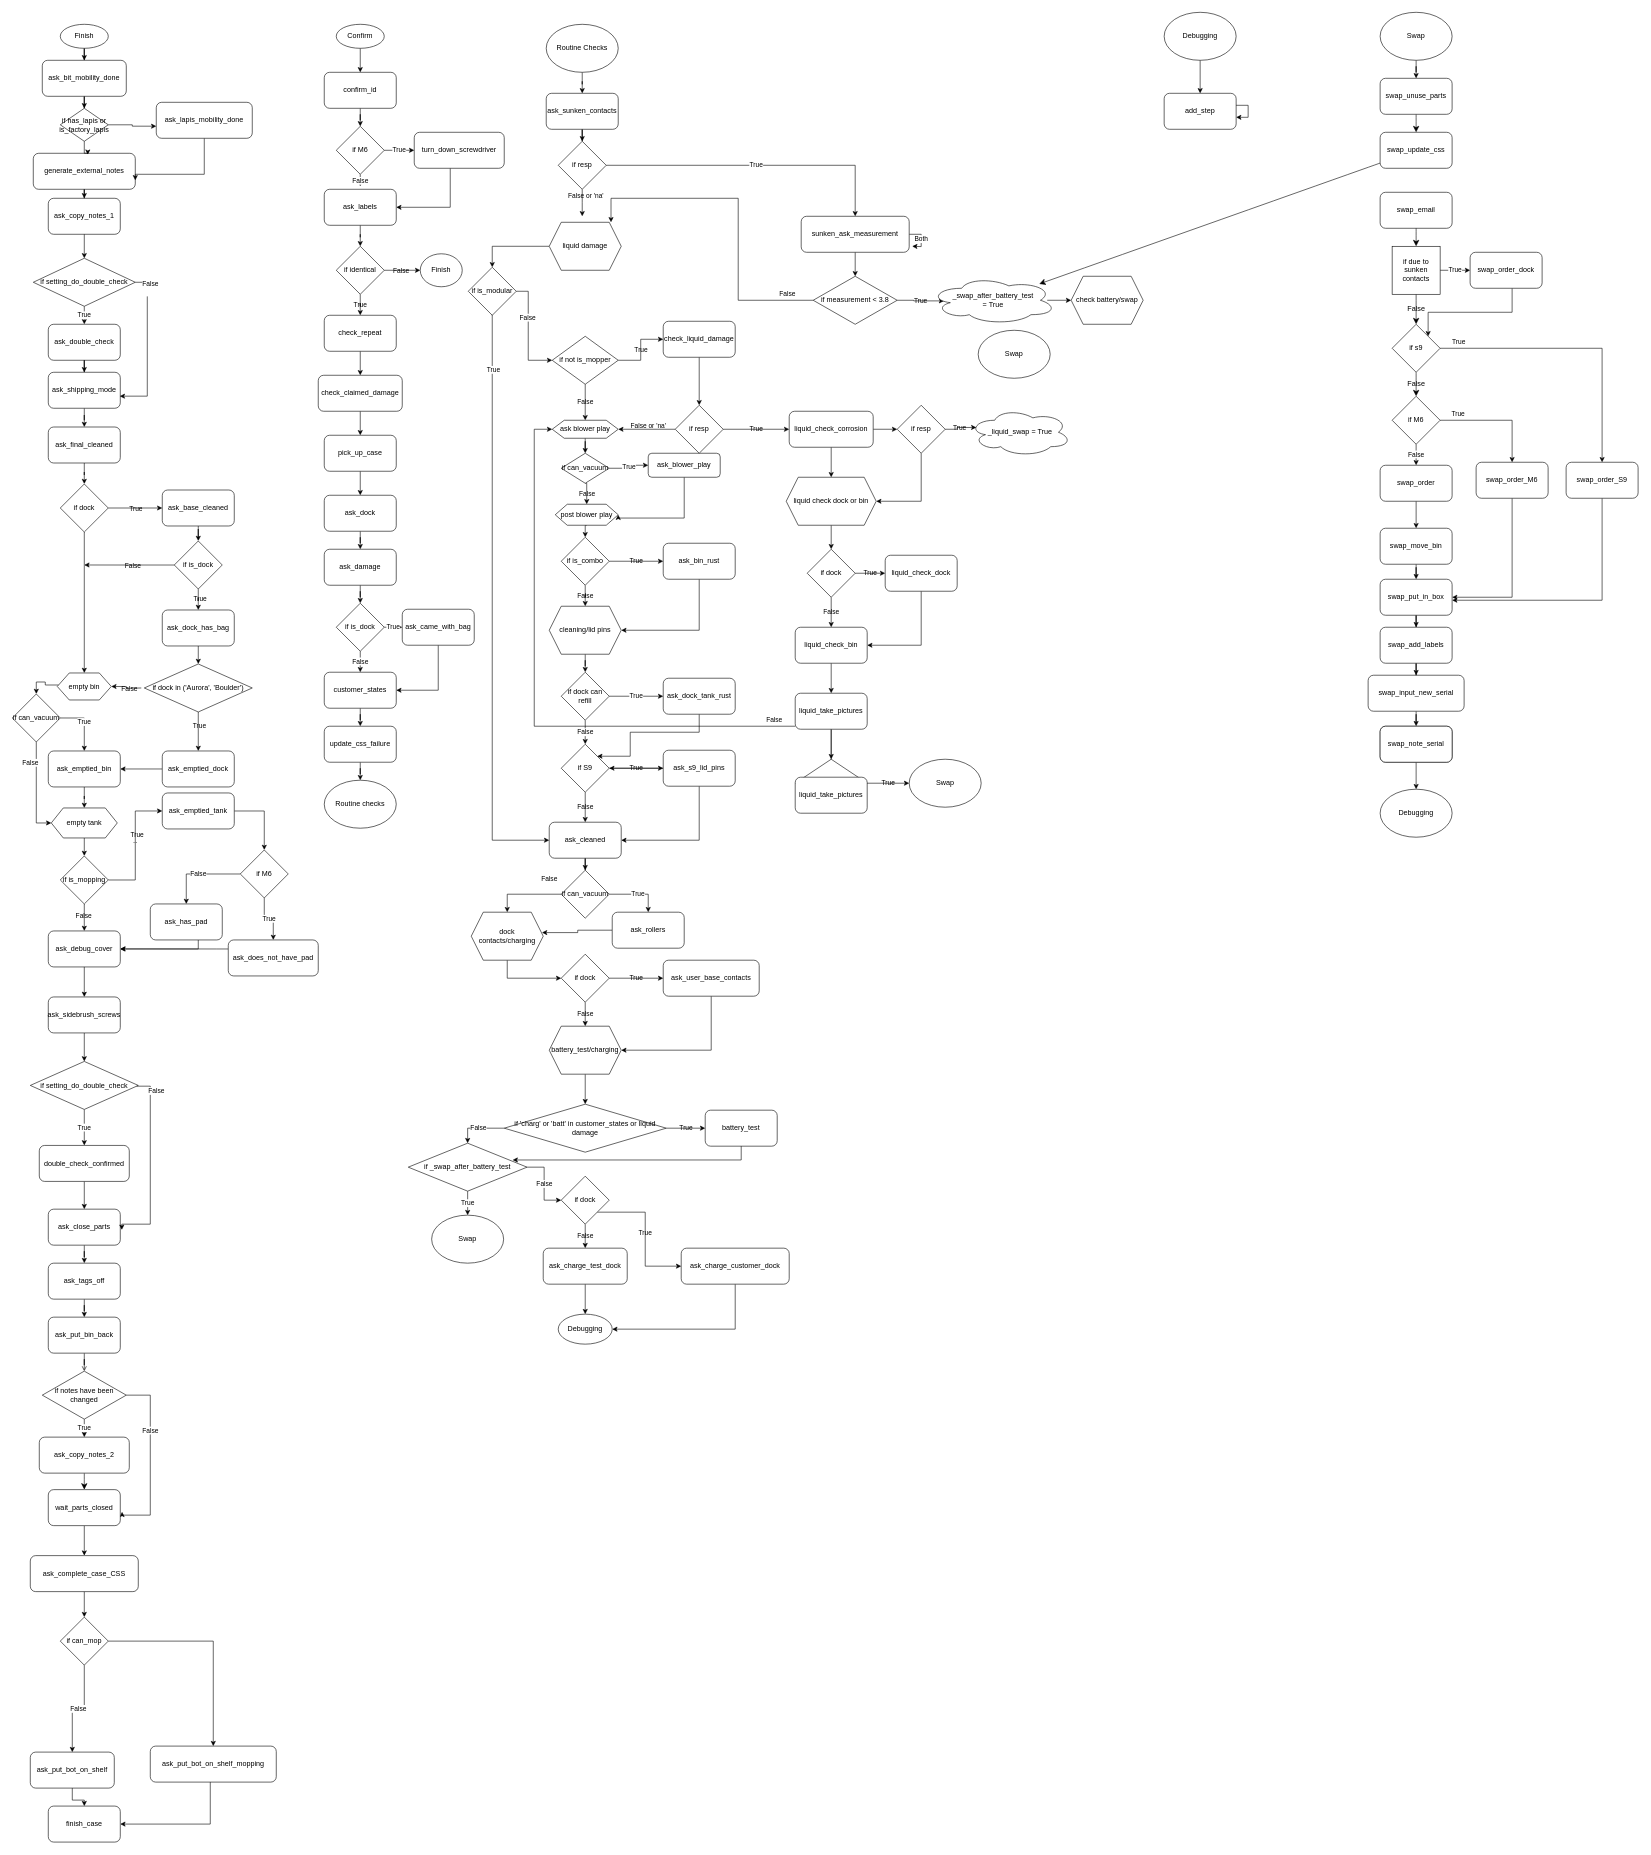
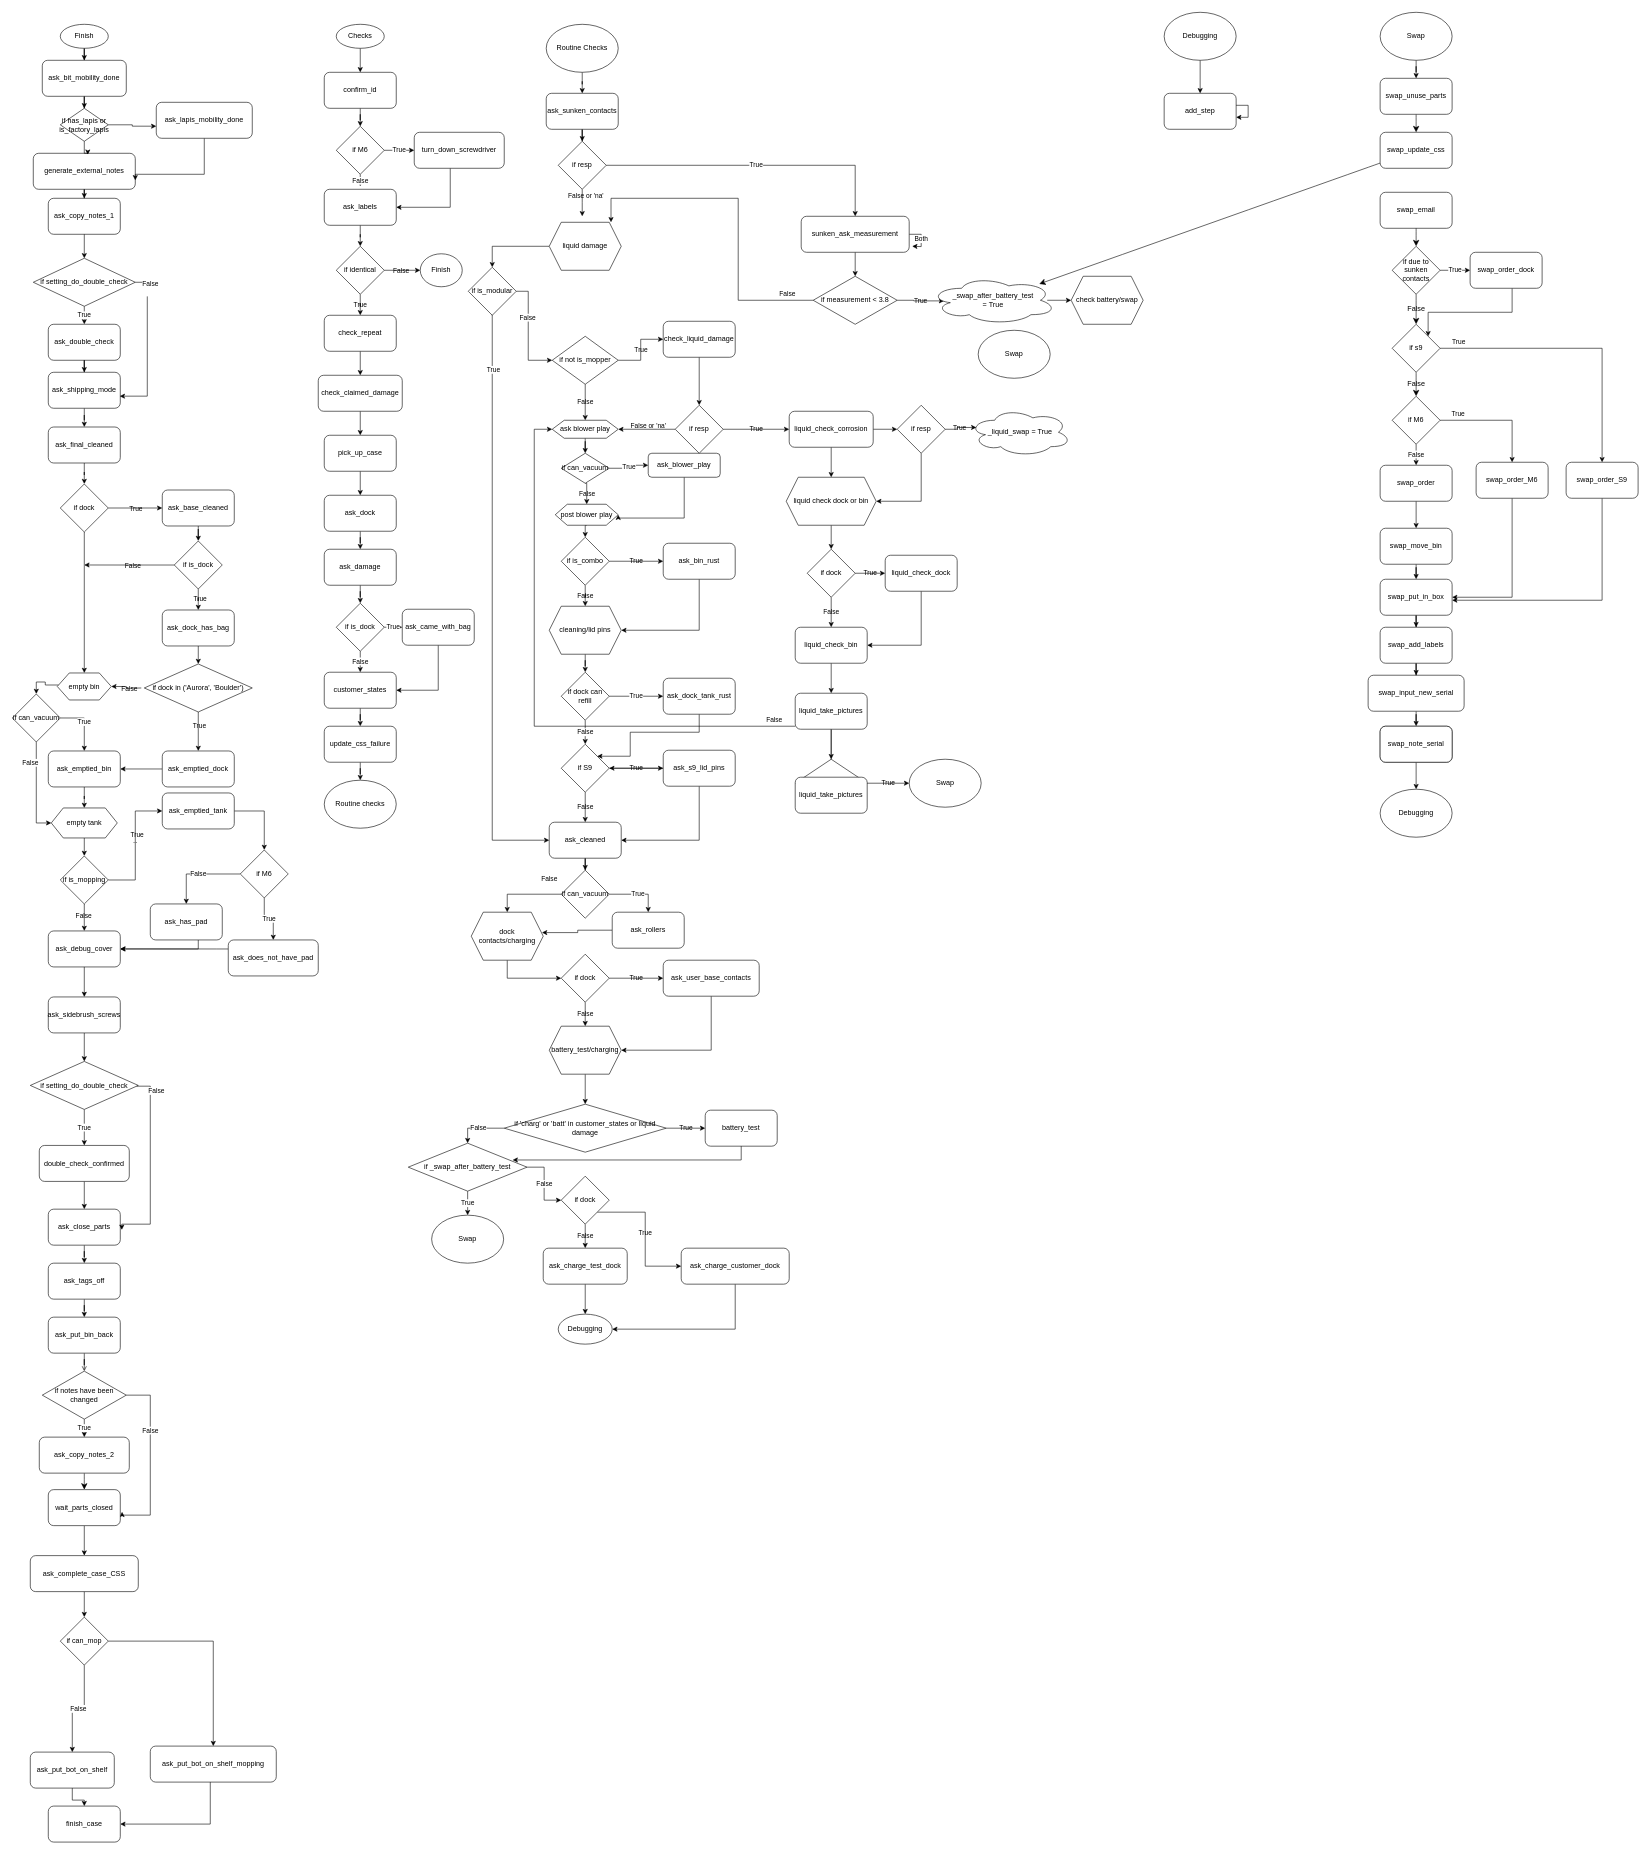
- <mxCell id="54" value="Confirm" style="ellipse;whiteSpace=wrap;html=1;labelBackgroundColor=none;" parent="1" vertex="1"><mxGeometry x="560" y="40" width="80" height="40" as="geometry" /></mxCell>
+ <mxCell id="54" value="Checks" style="ellipse;whiteSpace=wrap;html=1;labelBackgroundColor=none;" parent="1" vertex="1"><mxGeometry x="560" y="40" width="80" height="40" as="geometry" /></mxCell>
- <mxCell id="291" value="if due to sunken contacts" style="whiteSpace=wrap;html=1;rounded=0;" vertex="1" parent="1"><mxGeometry x="2320" y="410" width="80" height="80" as="geometry" /></mxCell>
+ <mxCell id="291" value="if due to sunken contacts" style="rhombus;whiteSpace=wrap;html=1;" vertex="1" parent="1"><mxGeometry x="2320" y="410" width="80" height="80" as="geometry" /></mxCell>
